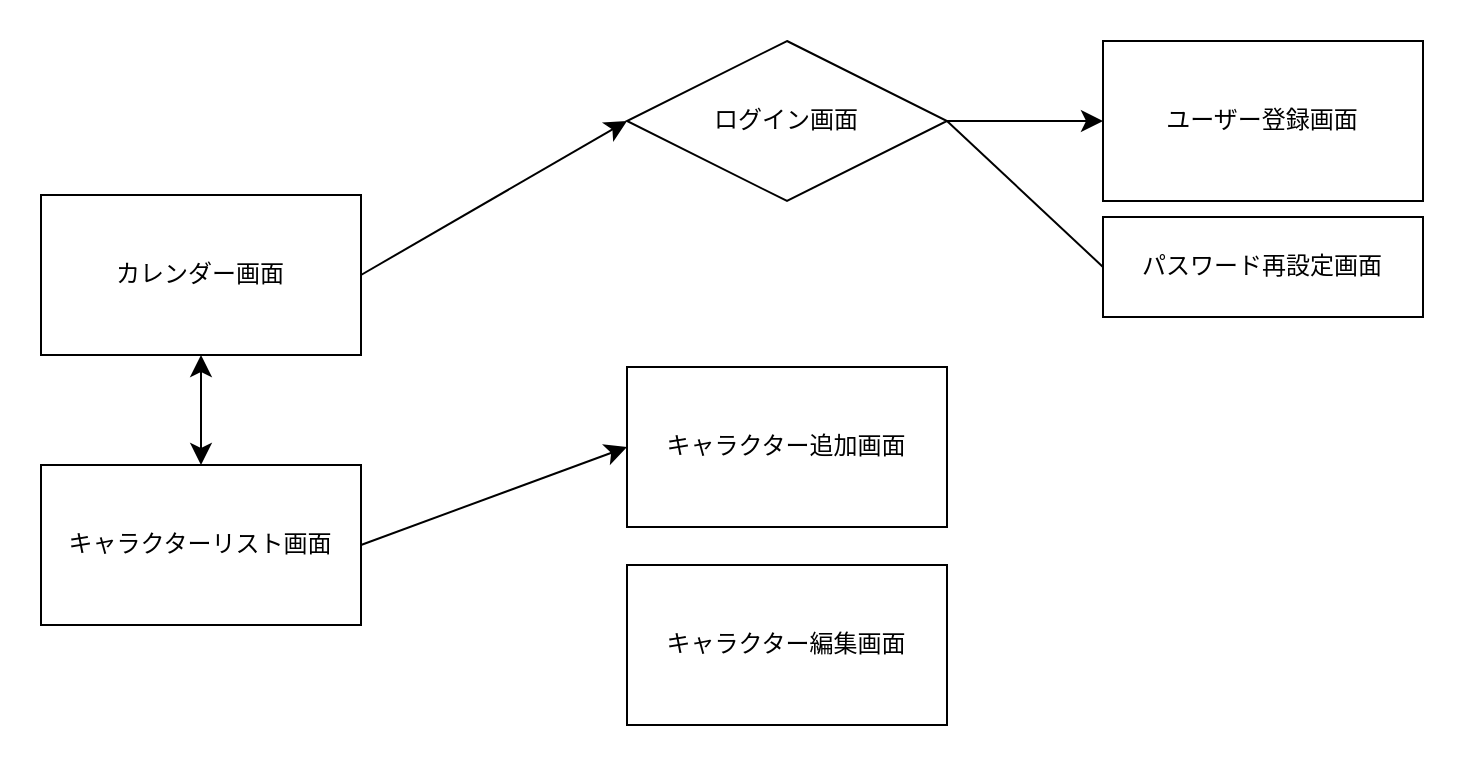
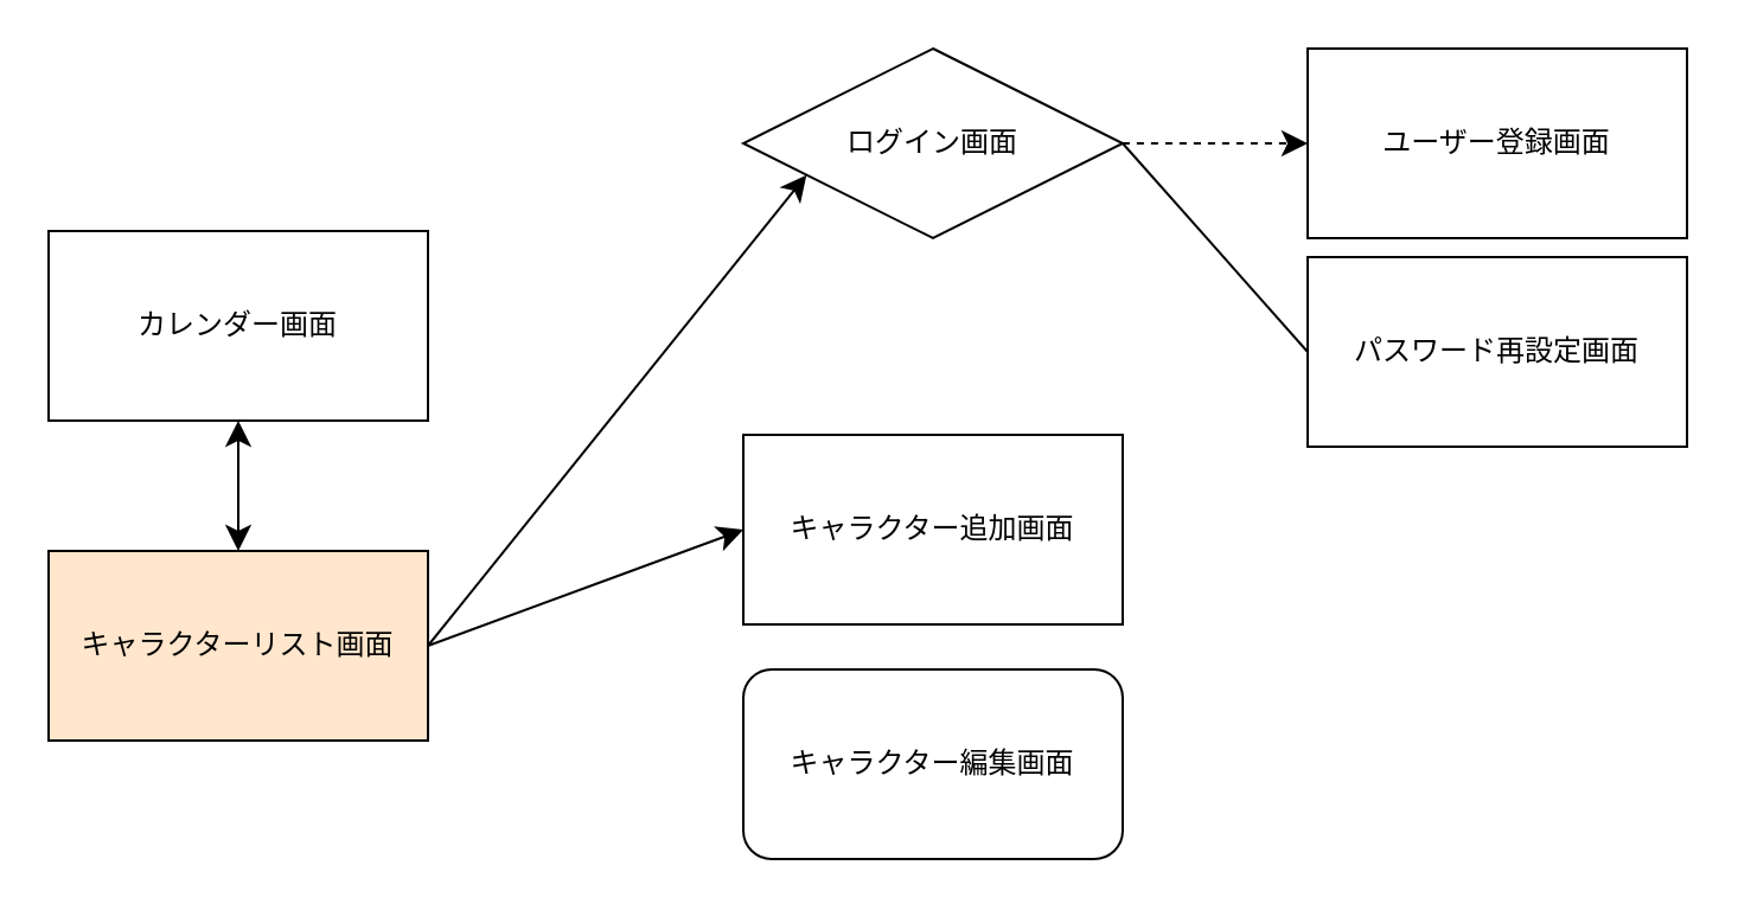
- <mxCell id="12" value="" style="edgeStyle=none;orthogonalLoop=1;jettySize=auto;html=1;rounded=0;fontSize=12;startSize=8;endSize=8;curved=1;exitX=1;exitY=0.5;exitDx=0;exitDy=0;entryX=0;entryY=0.5;entryDx=0;entryDy=0;" edge="1" parent="1" source="7" target="11"><mxGeometry width="140" relative="1" as="geometry"><mxPoint x="418" y="235" as="sourcePoint" /><mxPoint x="551" y="43" as="targetPoint" /><Array as="points" /></mxGeometry></mxCell>
+ <mxCell id="12" value="" style="edgeStyle=none;orthogonalLoop=1;jettySize=auto;html=1;rounded=0;fontSize=12;startSize=8;endSize=8;curved=1;exitX=1;exitY=0.5;exitDx=0;exitDy=0;entryX=0;entryY=0.5;entryDx=0;entryDy=0;dashed=1;" edge="1" parent="1" source="7" target="11"><mxGeometry width="140" relative="1" as="geometry"><mxPoint x="418" y="235" as="sourcePoint" /><mxPoint x="551" y="43" as="targetPoint" /><Array as="points" /></mxGeometry></mxCell>
- <mxCell id="8" value="" style="edgeStyle=none;orthogonalLoop=1;jettySize=auto;html=1;rounded=0;fontSize=12;startSize=8;endSize=8;curved=1;exitX=1;exitY=0.5;exitDx=0;exitDy=0;entryX=0;entryY=0.5;entryDx=0;entryDy=0;" edge="1" parent="1" source="2" target="7"><mxGeometry width="140" relative="1" as="geometry"><mxPoint x="193" y="233" as="sourcePoint" /><mxPoint x="333" y="233" as="targetPoint" /><Array as="points" /></mxGeometry></mxCell>
- <mxCell id="13" value="パスワード再設定画面" style="rounded=0;whiteSpace=wrap;html=1;" vertex="1" parent="1"><mxGeometry x="551" y="108" width="160" height="50" as="geometry" /></mxCell>
+ <mxCell id="13" value="パスワード再設定画面" style="rounded=0;whiteSpace=wrap;html=1;" vertex="1" parent="1"><mxGeometry x="551" y="108" width="160" height="80" as="geometry" /></mxCell>
+ <mxCell id="10" value="" style="edgeStyle=none;orthogonalLoop=1;jettySize=auto;html=1;rounded=0;fontSize=12;startSize=8;endSize=8;curved=1;exitX=1;exitY=0.5;exitDx=0;exitDy=0;entryX=0;entryY=0.75;entryDx=0;entryDy=0;" edge="1" parent="1" source="3" target="7"><mxGeometry width="140" relative="1" as="geometry"><mxPoint x="190" y="147" as="sourcePoint" /><mxPoint x="323" y="70" as="targetPoint" /><Array as="points" /></mxGeometry></mxCell>
- <mxCell id="3" value="キャラクターリスト画面" style="rounded=0;whiteSpace=wrap;html=1;" vertex="1" parent="1"><mxGeometry x="20" y="232" width="160" height="80" as="geometry" /></mxCell>
+ <mxCell id="3" value="キャラクターリスト画面" style="rounded=0;whiteSpace=wrap;html=1;fillColor=#ffe6cc;" vertex="1" parent="1"><mxGeometry x="20" y="232" width="160" height="80" as="geometry" /></mxCell>
- <mxCell id="6" value="キャラクター編集画面" style="rounded=0;whiteSpace=wrap;html=1;" vertex="1" parent="1"><mxGeometry x="313" y="282" width="160" height="80" as="geometry" /></mxCell>
+ <mxCell id="6" value="キャラクター編集画面" style="whiteSpace=wrap;html=1;rounded=1;" vertex="1" parent="1"><mxGeometry x="313" y="282" width="160" height="80" as="geometry" /></mxCell>
